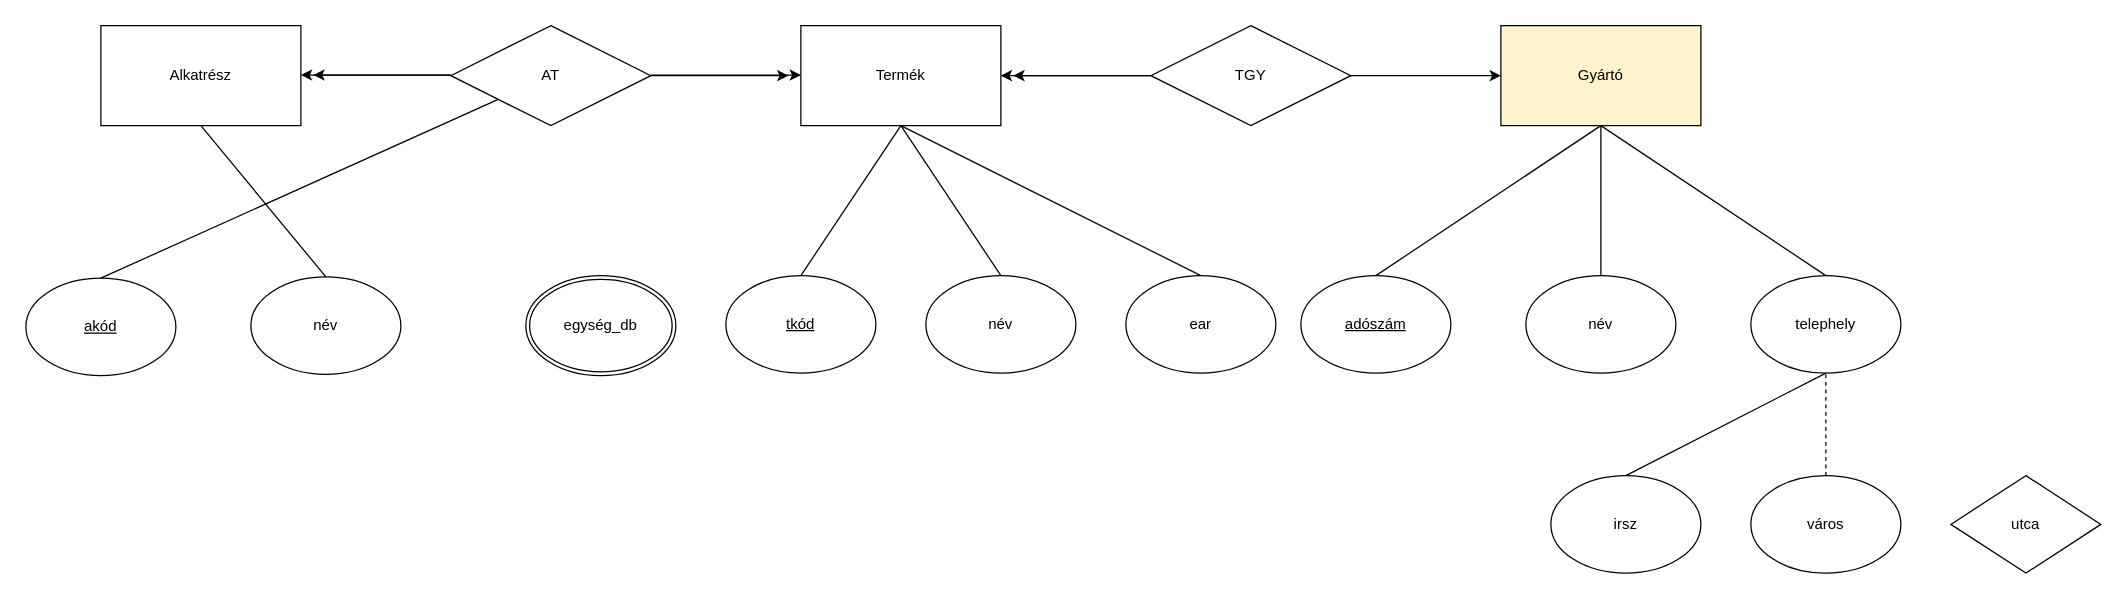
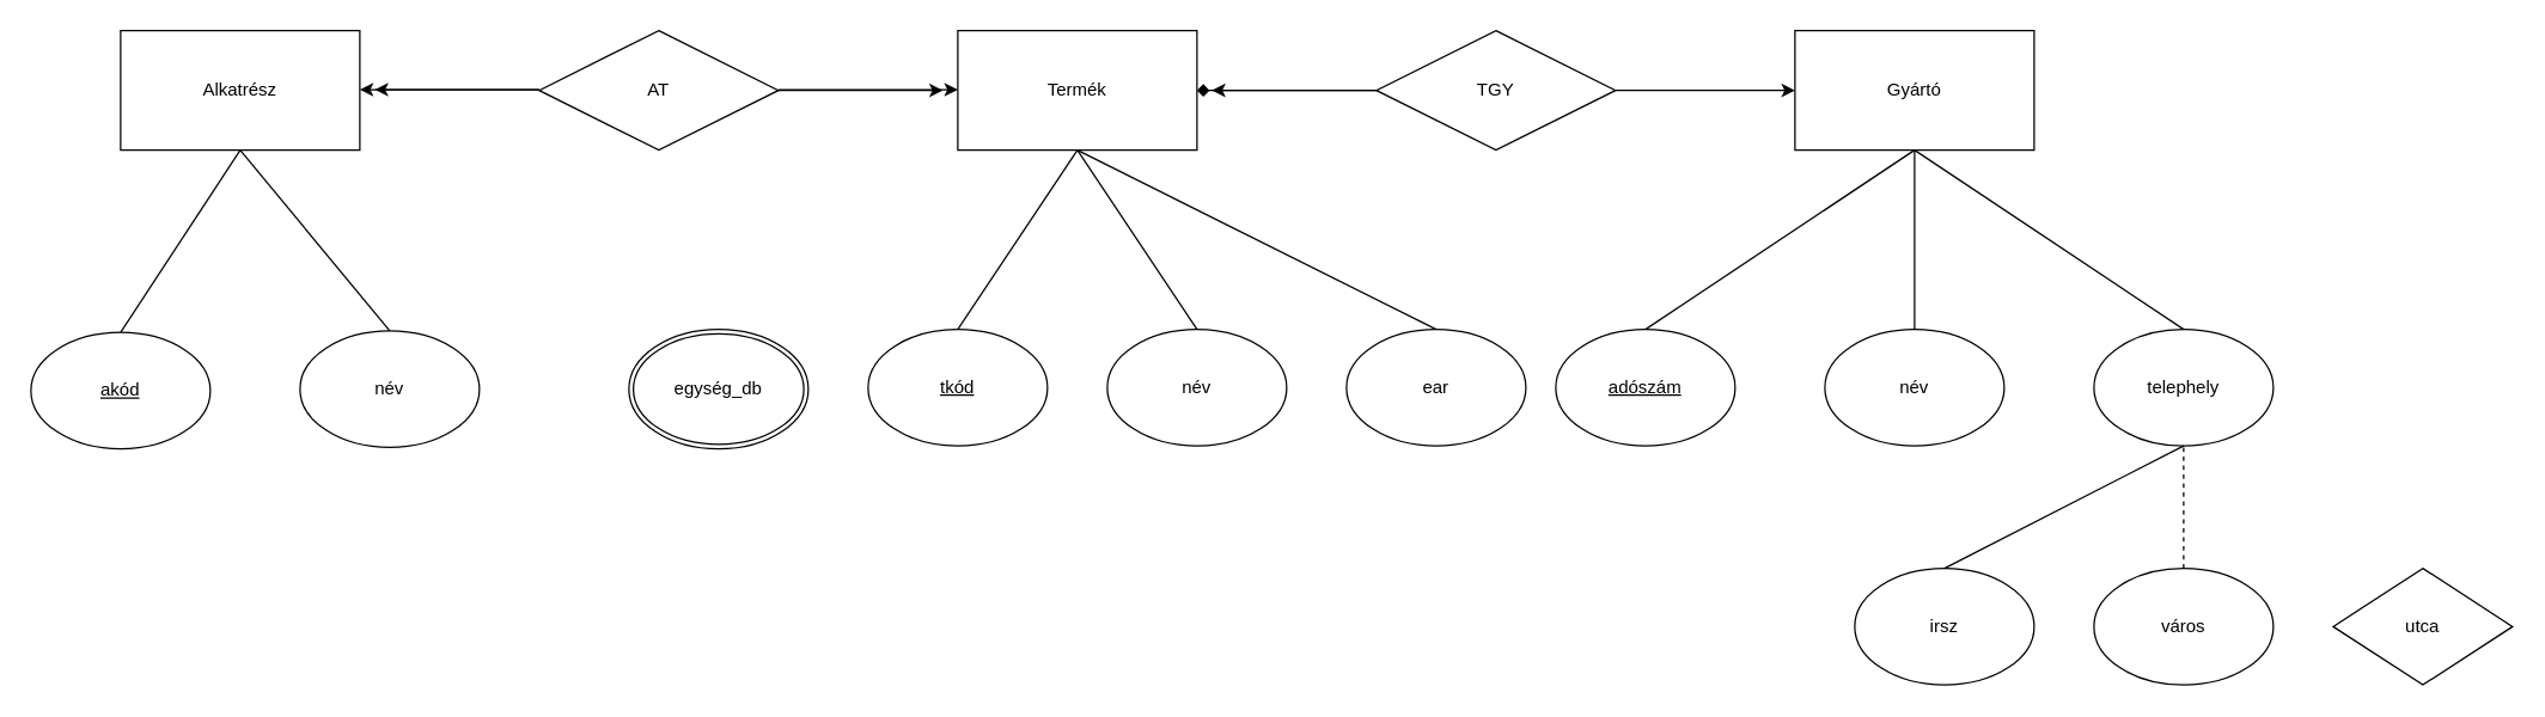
- <mxCell id="5" value="" style="endArrow=classic;html=1;rounded=0;exitX=0;exitY=0.5;exitDx=0;exitDy=0;entryX=1;entryY=0.5;entryDx=0;entryDy=0;" edge="1" parent="1" source="4" target="2"><mxGeometry width="50" height="50" relative="1" as="geometry"><mxPoint x="990" y="130" as="sourcePoint" /><mxPoint x="1040" y="80" as="targetPoint" /></mxGeometry></mxCell>
+ <mxCell id="5" value="" style="endArrow=diamond;html=1;rounded=0;exitX=0;exitY=0.5;exitDx=0;exitDy=0;entryX=1;entryY=0.5;entryDx=0;entryDy=0;" edge="1" parent="1" source="4" target="2"><mxGeometry width="50" height="50" relative="1" as="geometry"><mxPoint x="990" y="130" as="sourcePoint" /><mxPoint x="1040" y="80" as="targetPoint" /></mxGeometry></mxCell>
- <mxCell id="3" value="Gyártó" style="whiteSpace=wrap;html=1;align=center;fillColor=#fff2cc;" vertex="1" parent="1"><mxGeometry x="1200" y="20" width="160" height="80" as="geometry" /></mxCell>
+ <mxCell id="3" value="Gyártó" style="whiteSpace=wrap;html=1;align=center;" vertex="1" parent="1"><mxGeometry x="1200" y="20" width="160" height="80" as="geometry" /></mxCell>
- <mxCell id="34" value="" style="endArrow=none;html=1;rounded=0;exitX=0.5;exitY=0;exitDx=0;exitDy=0;" edge="1" parent="1" source="32" target="27"><mxGeometry width="50" height="50" relative="1" as="geometry"><mxPoint x="180" y="150" as="sourcePoint" /><mxPoint x="230" y="100" as="targetPoint" /></mxGeometry></mxCell>
+ <mxCell id="34" value="" style="endArrow=none;html=1;rounded=0;entryX=0.5;entryY=1;entryDx=0;entryDy=0;exitX=0.5;exitY=0;exitDx=0;exitDy=0;" edge="1" parent="1" source="32" target="30"><mxGeometry width="50" height="50" relative="1" as="geometry"><mxPoint x="180" y="150" as="sourcePoint" /><mxPoint x="230" y="100" as="targetPoint" /></mxGeometry></mxCell>
